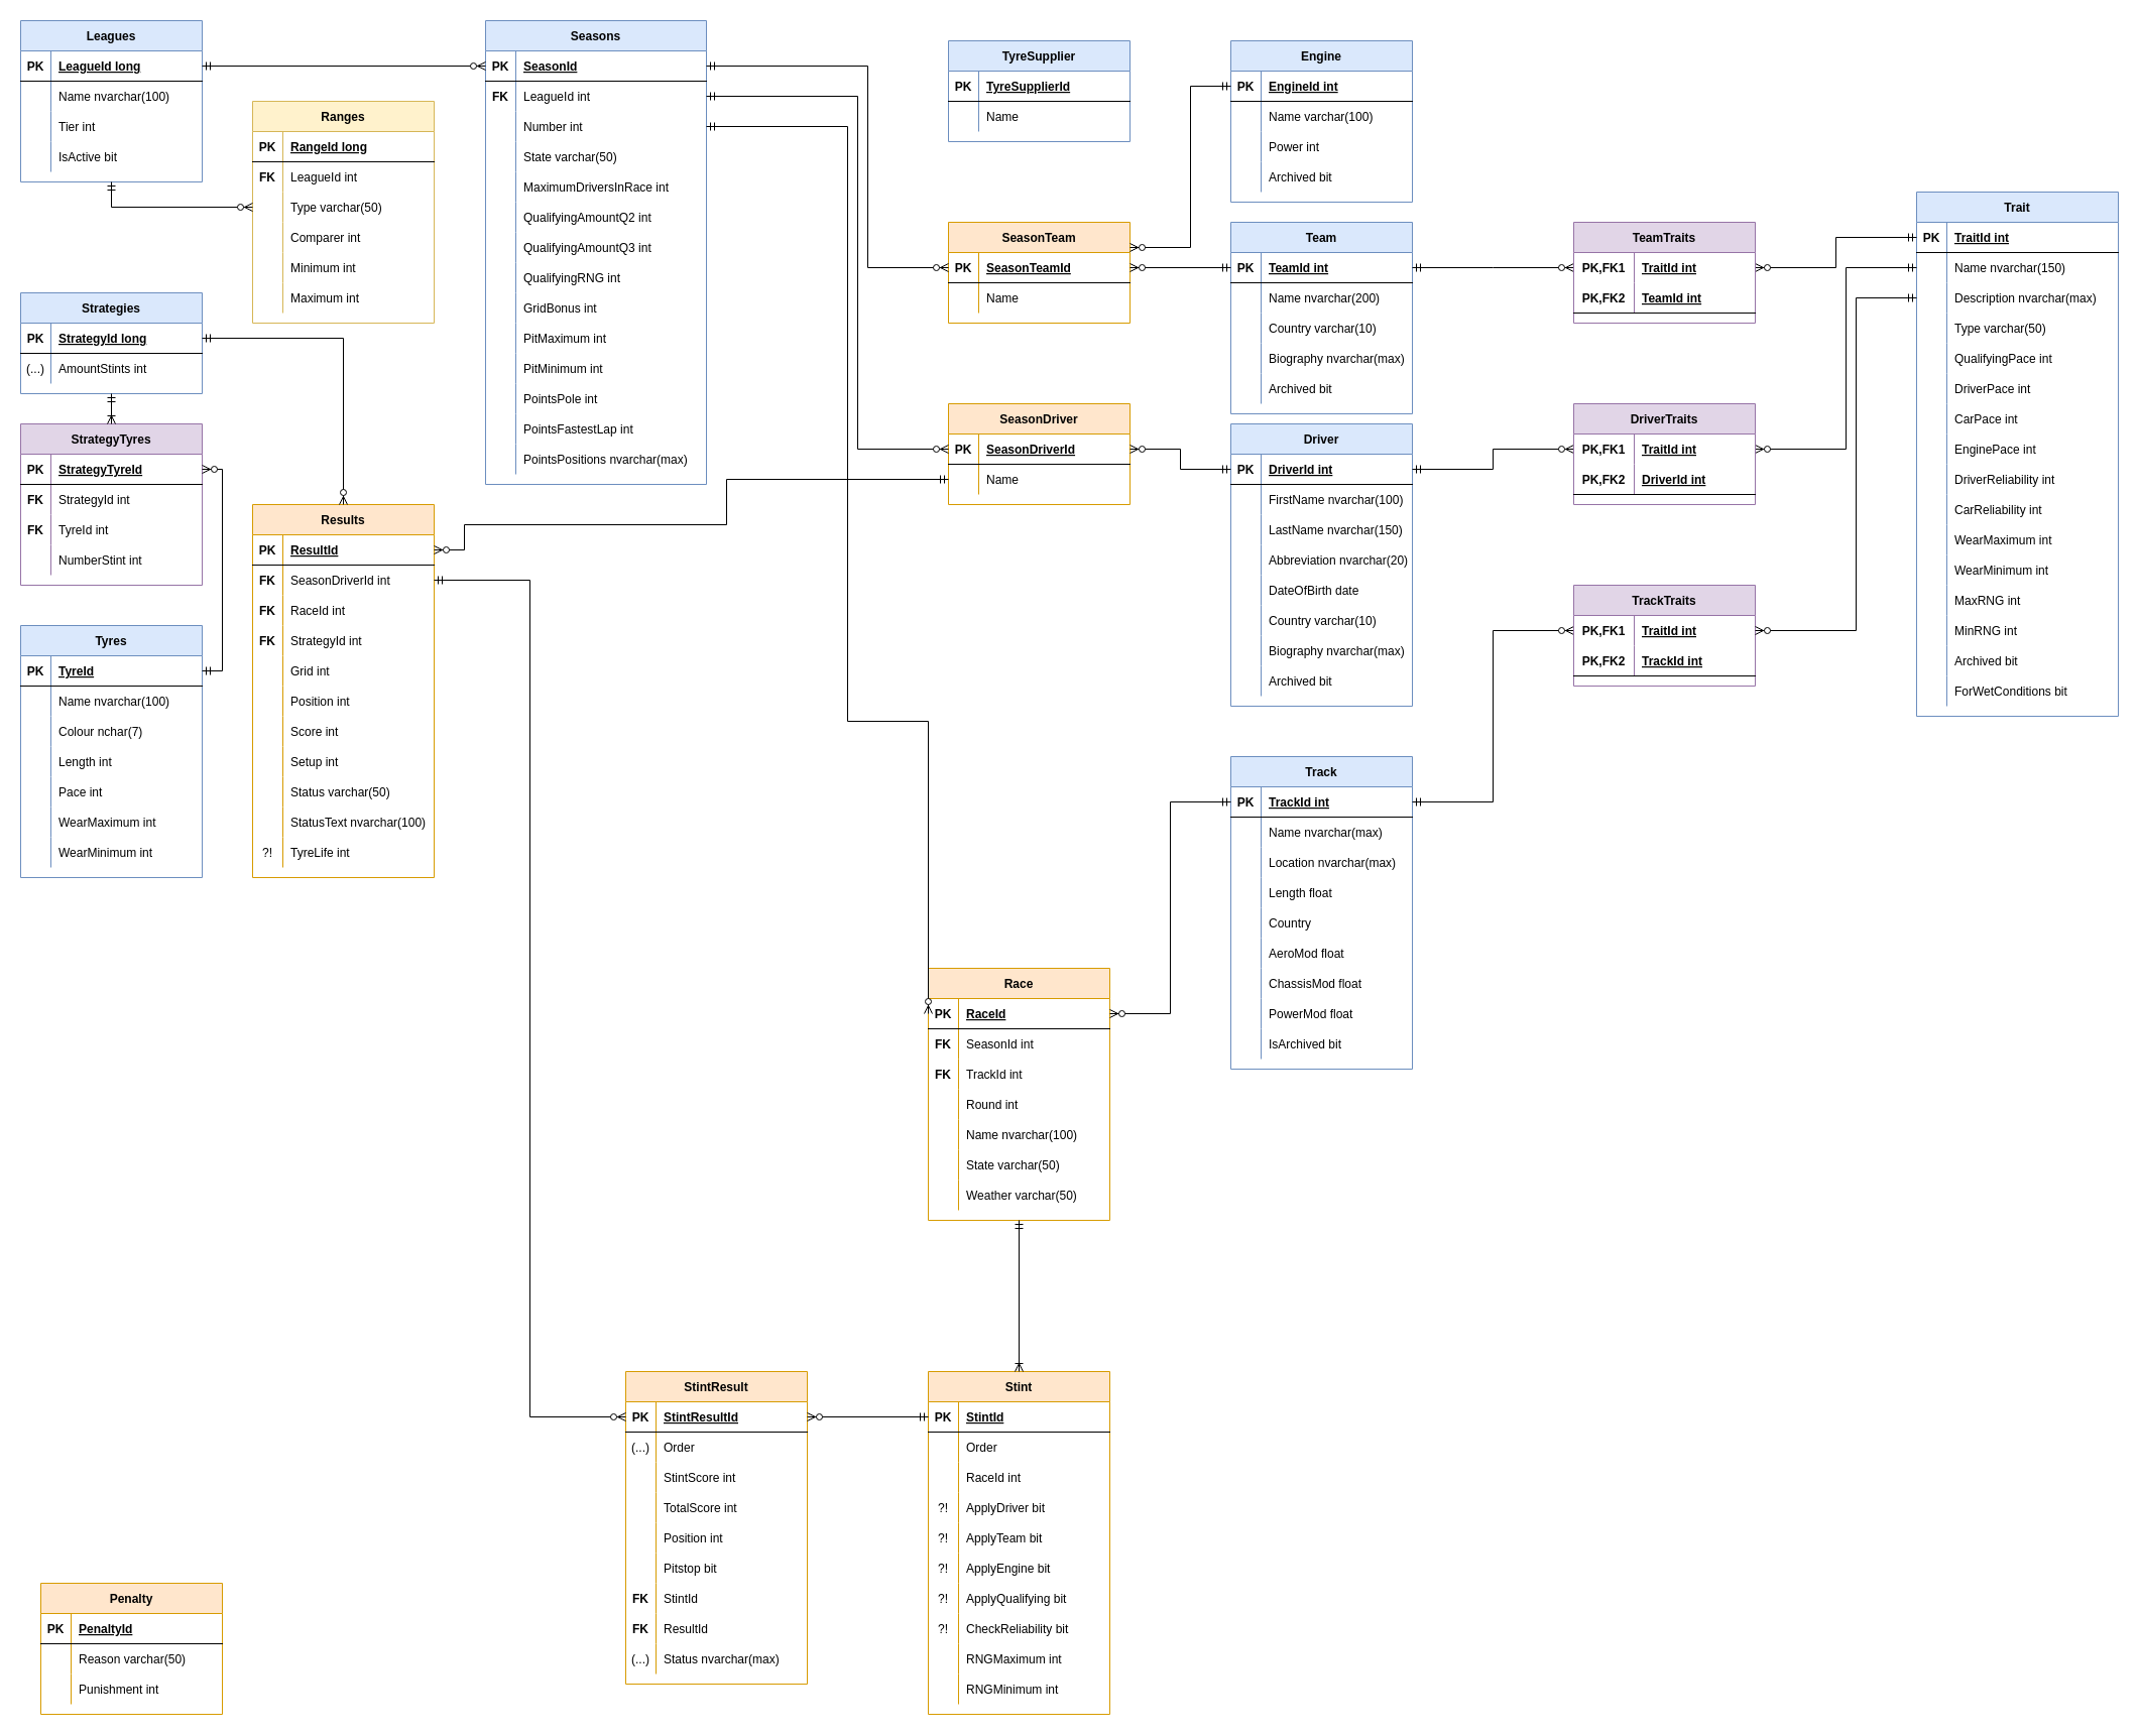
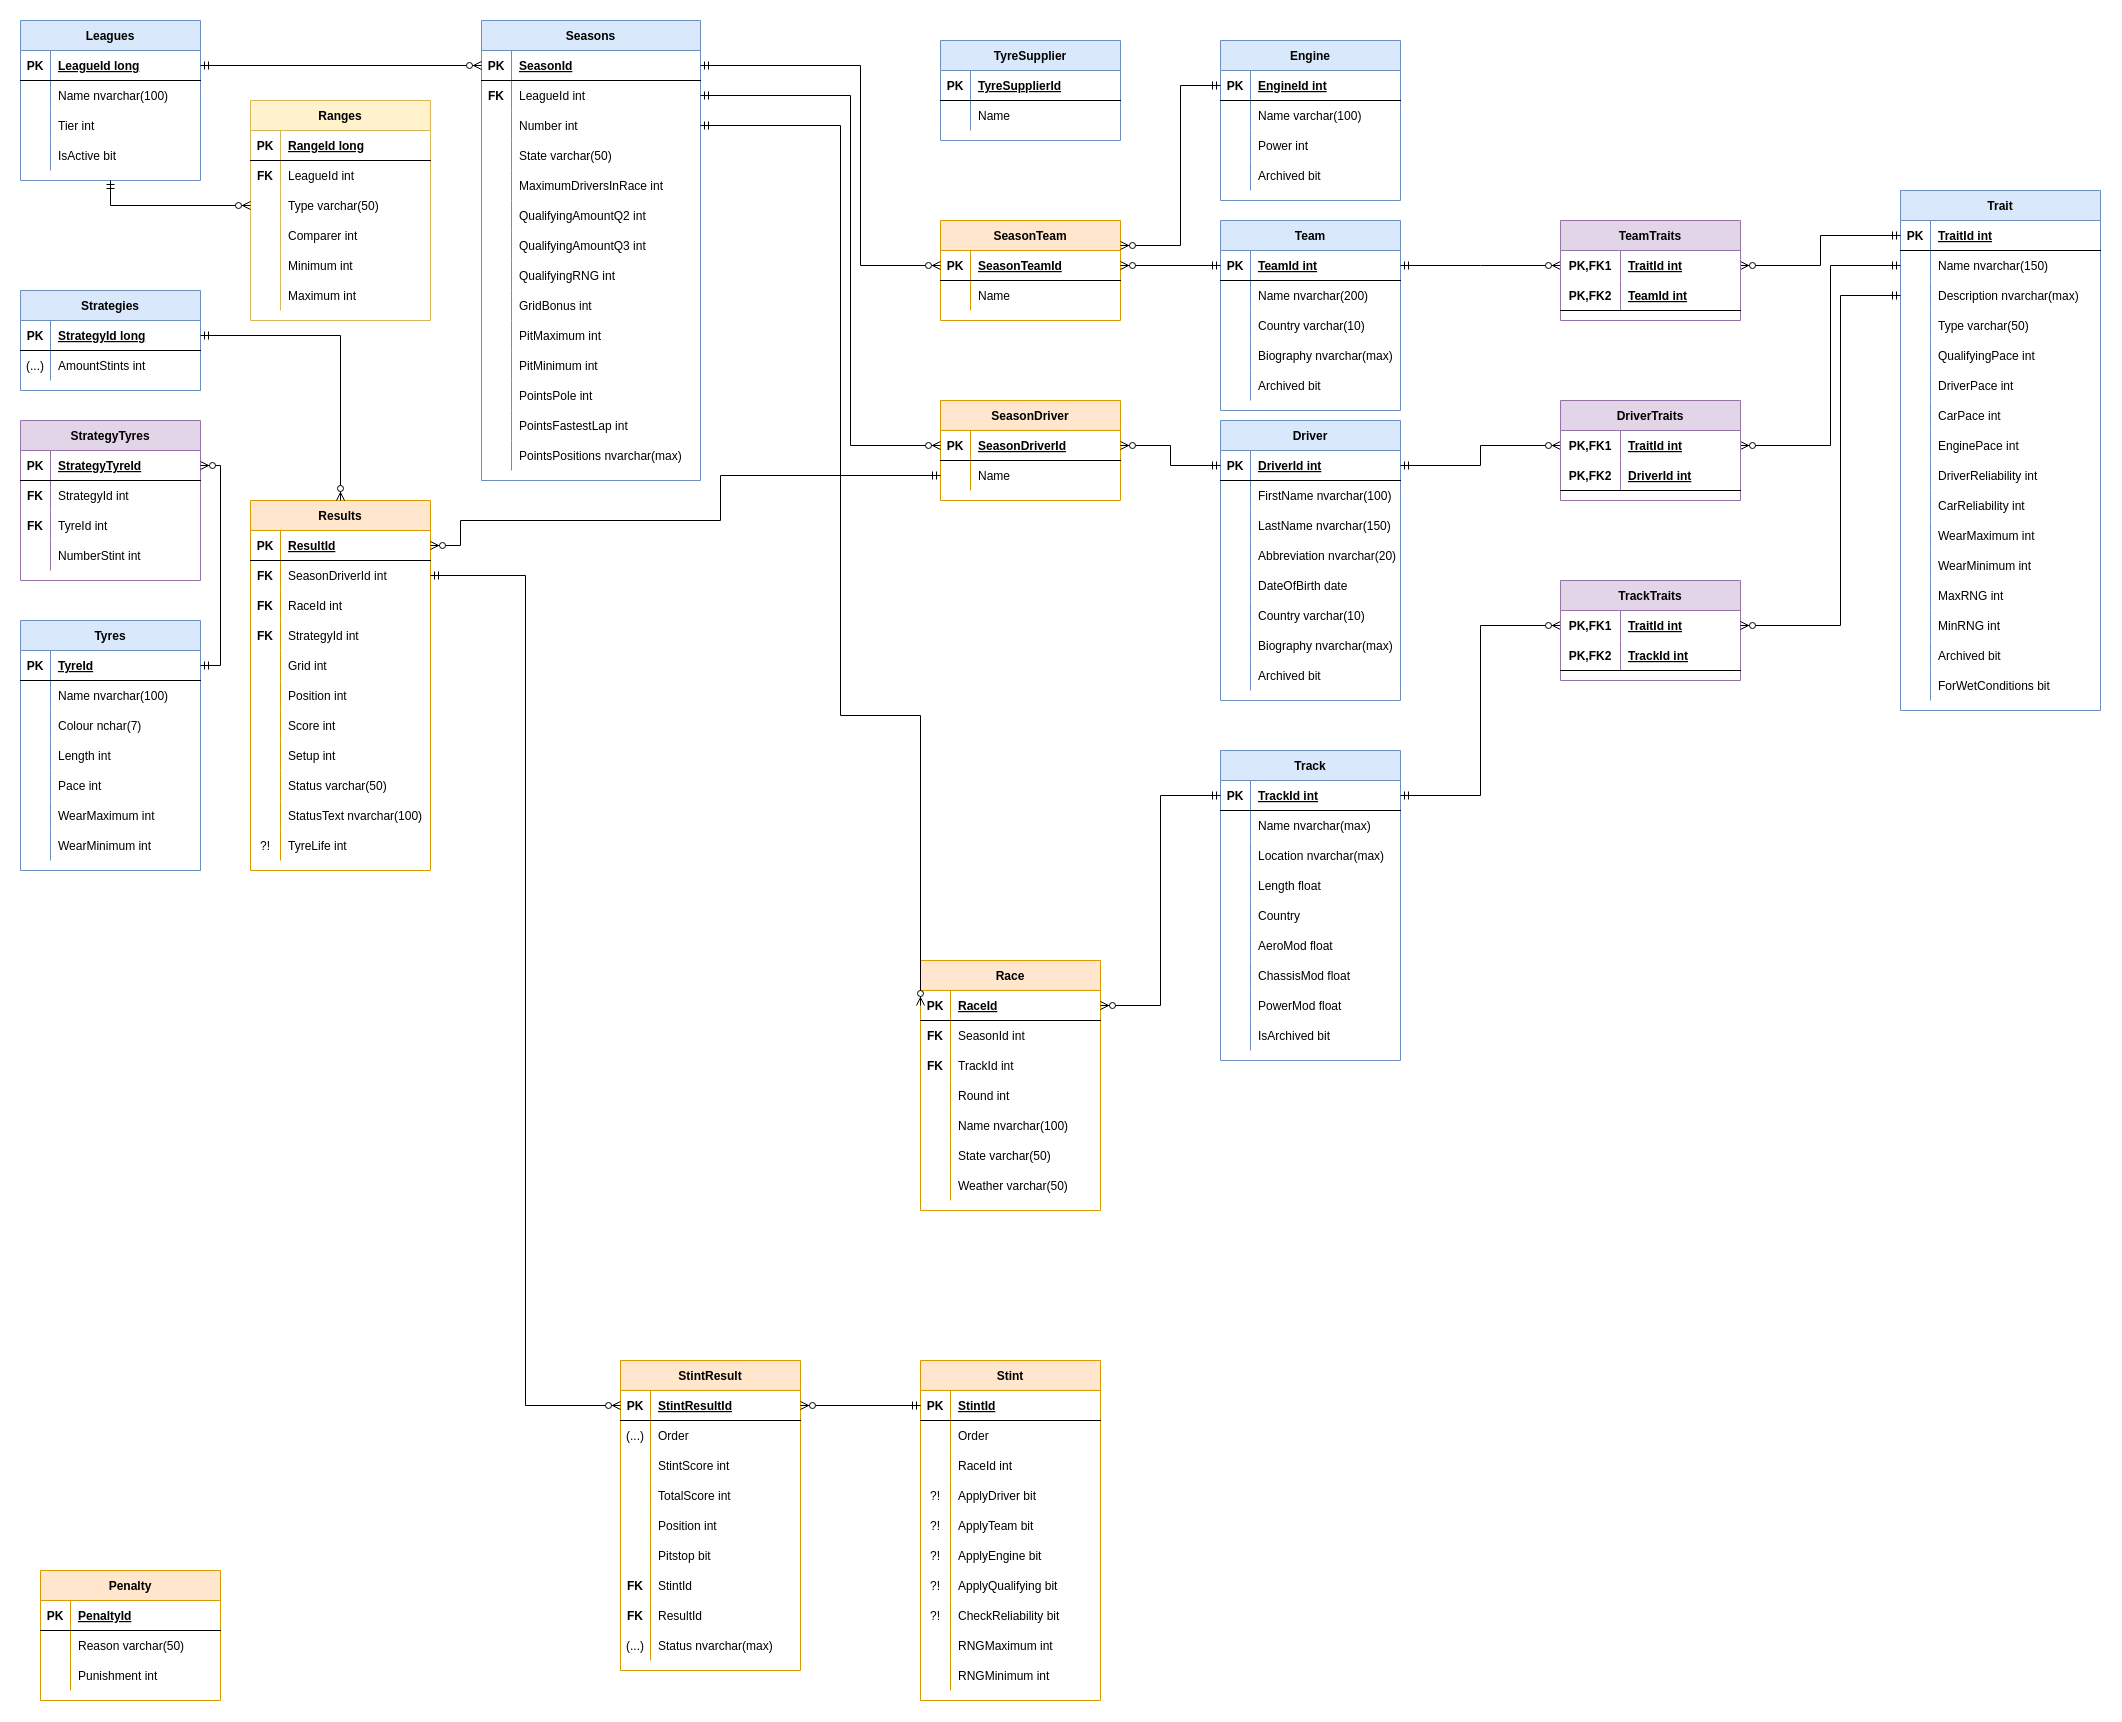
- <mxCell id="330" value="" style="edgeStyle=orthogonalEdgeStyle;fontSize=12;html=1;endArrow=ERoneToMany;startArrow=ERmandOne;rounded=0;exitX=0.5;exitY=1;exitDx=0;exitDy=0;entryX=0.5;entryY=0;entryDx=0;entryDy=0;" parent="1" source="290" target="248" edge="1"><mxGeometry width="100" height="100" relative="1" as="geometry"><mxPoint x="240" y="800" as="sourcePoint" /><mxPoint x="340" y="700" as="targetPoint" /></mxGeometry></mxCell>
- <mxCell id="301" value="" style="edgeStyle=orthogonalEdgeStyle;fontSize=12;html=1;endArrow=ERoneToMany;startArrow=ERmandOne;rounded=0;entryX=0.5;entryY=0;entryDx=0;entryDy=0;exitX=0.5;exitY=1;exitDx=0;exitDy=0;" parent="1" source="112" target="182" edge="1"><mxGeometry width="100" height="100" relative="1" as="geometry"><mxPoint x="950" y="700" as="sourcePoint" /><mxPoint x="950" y="275" as="targetPoint" /></mxGeometry></mxCell>
